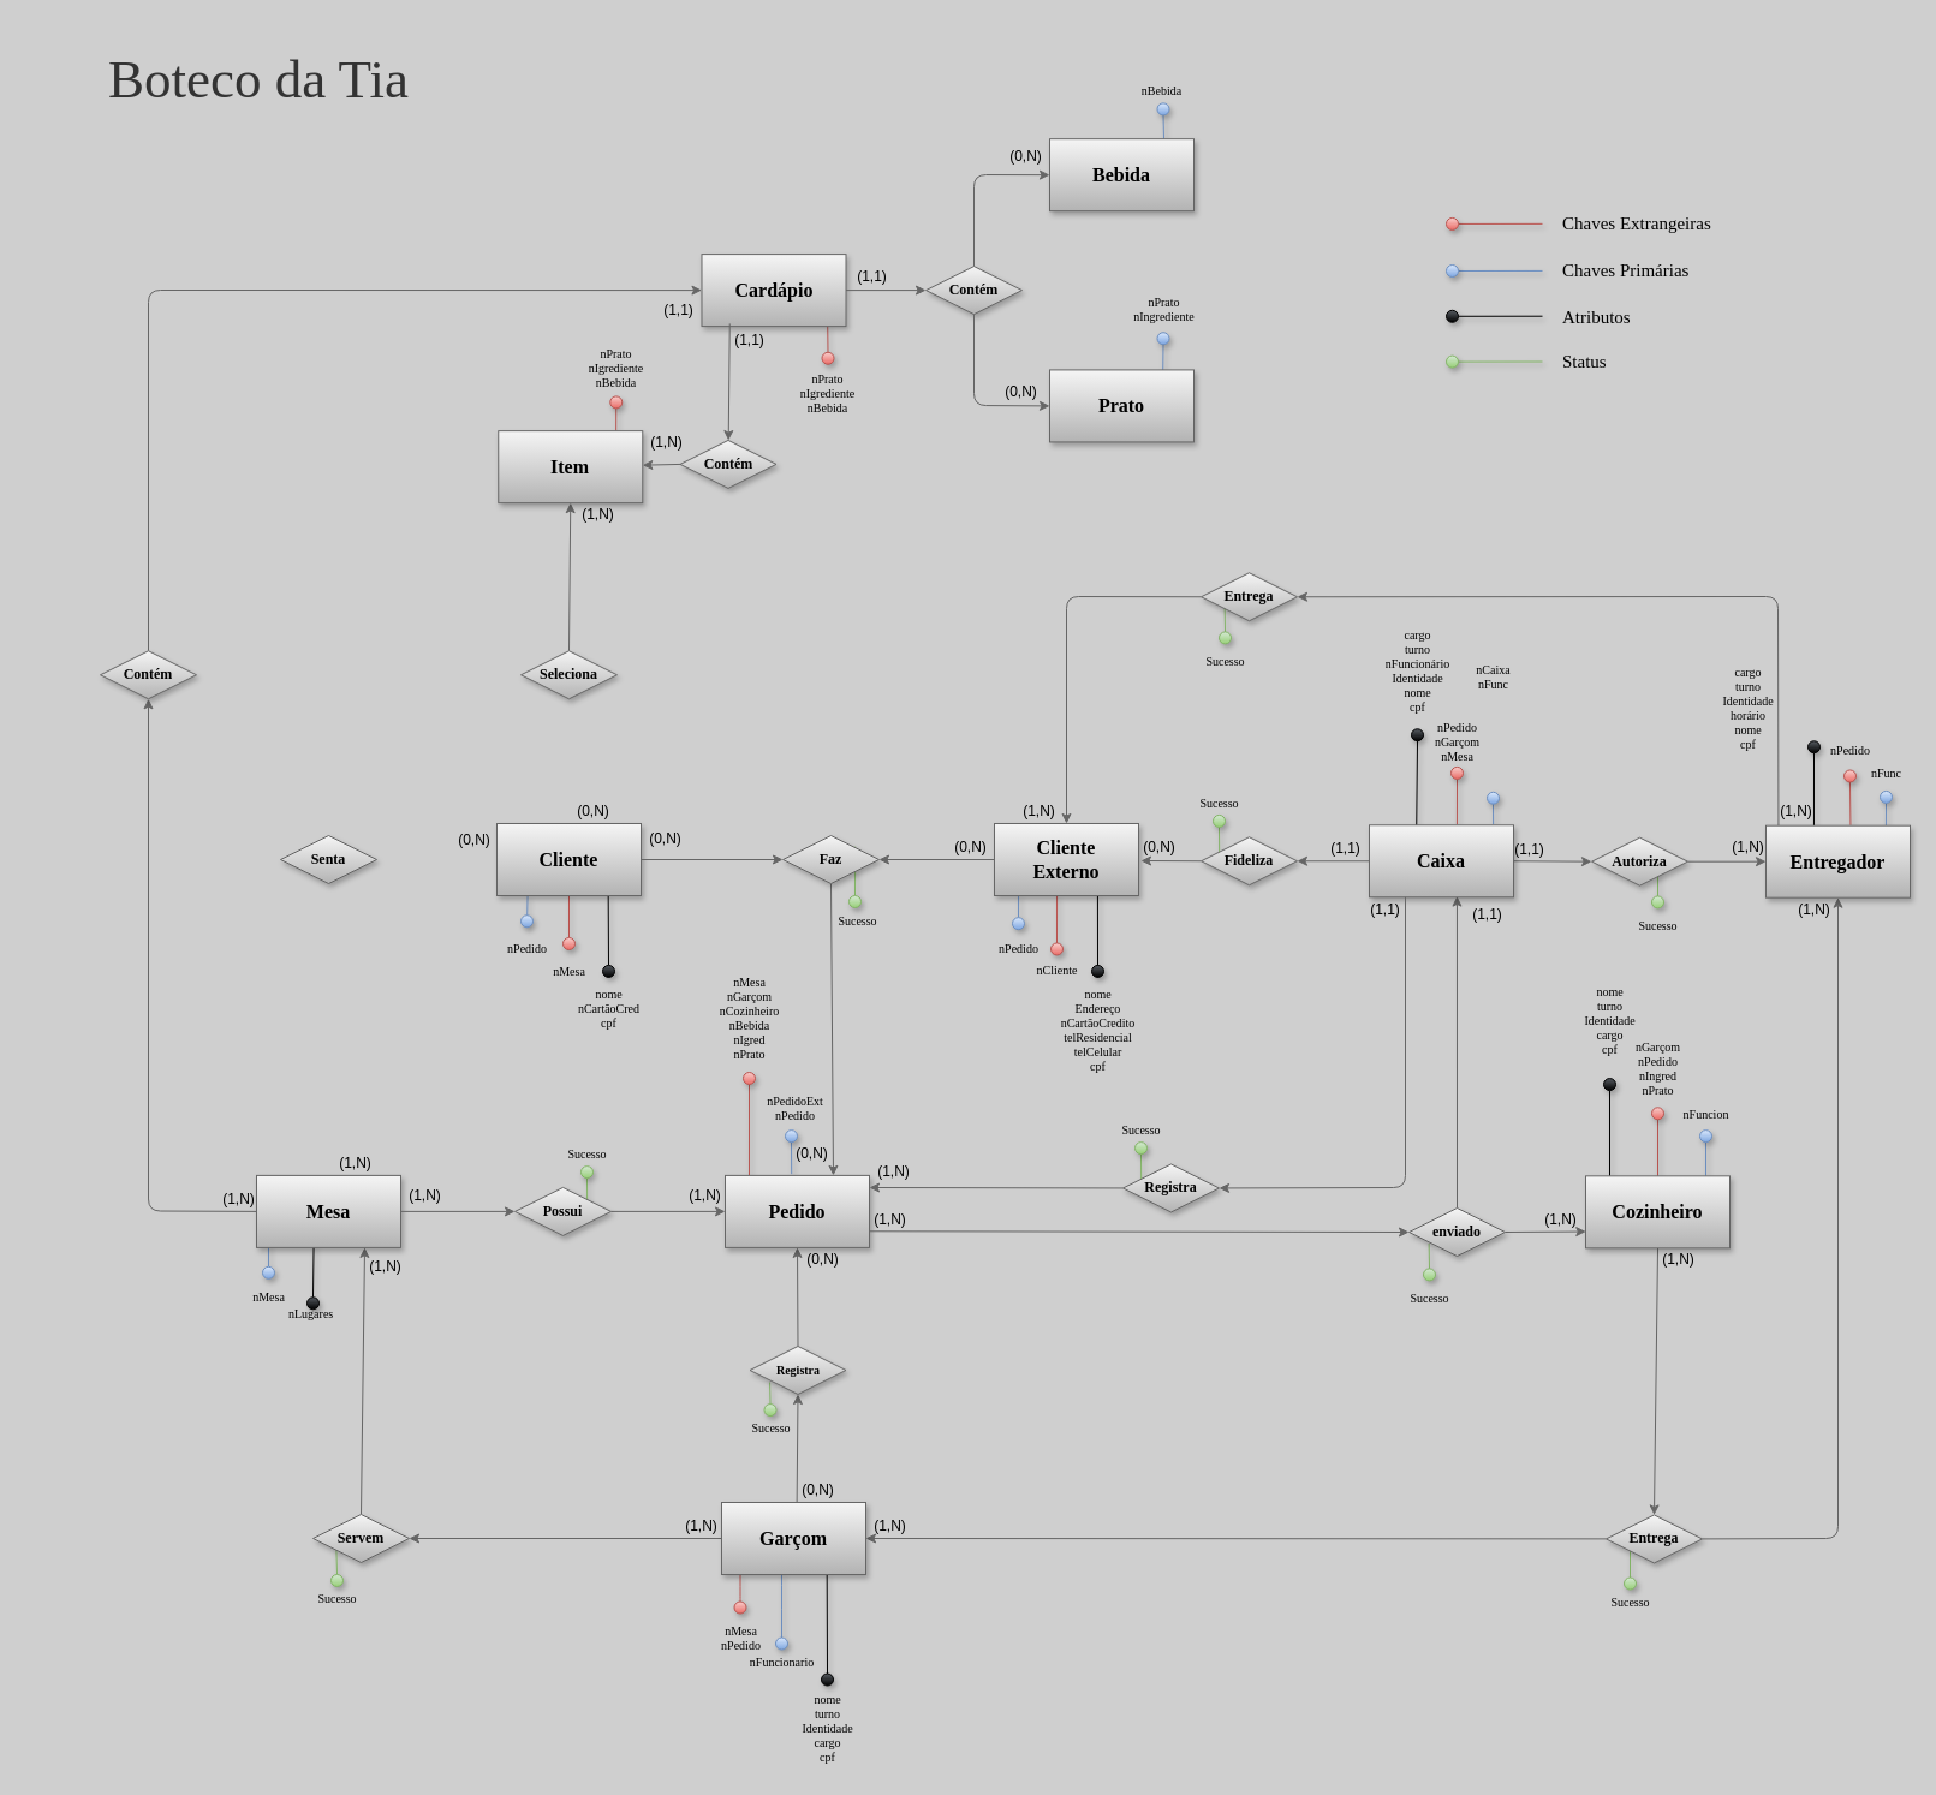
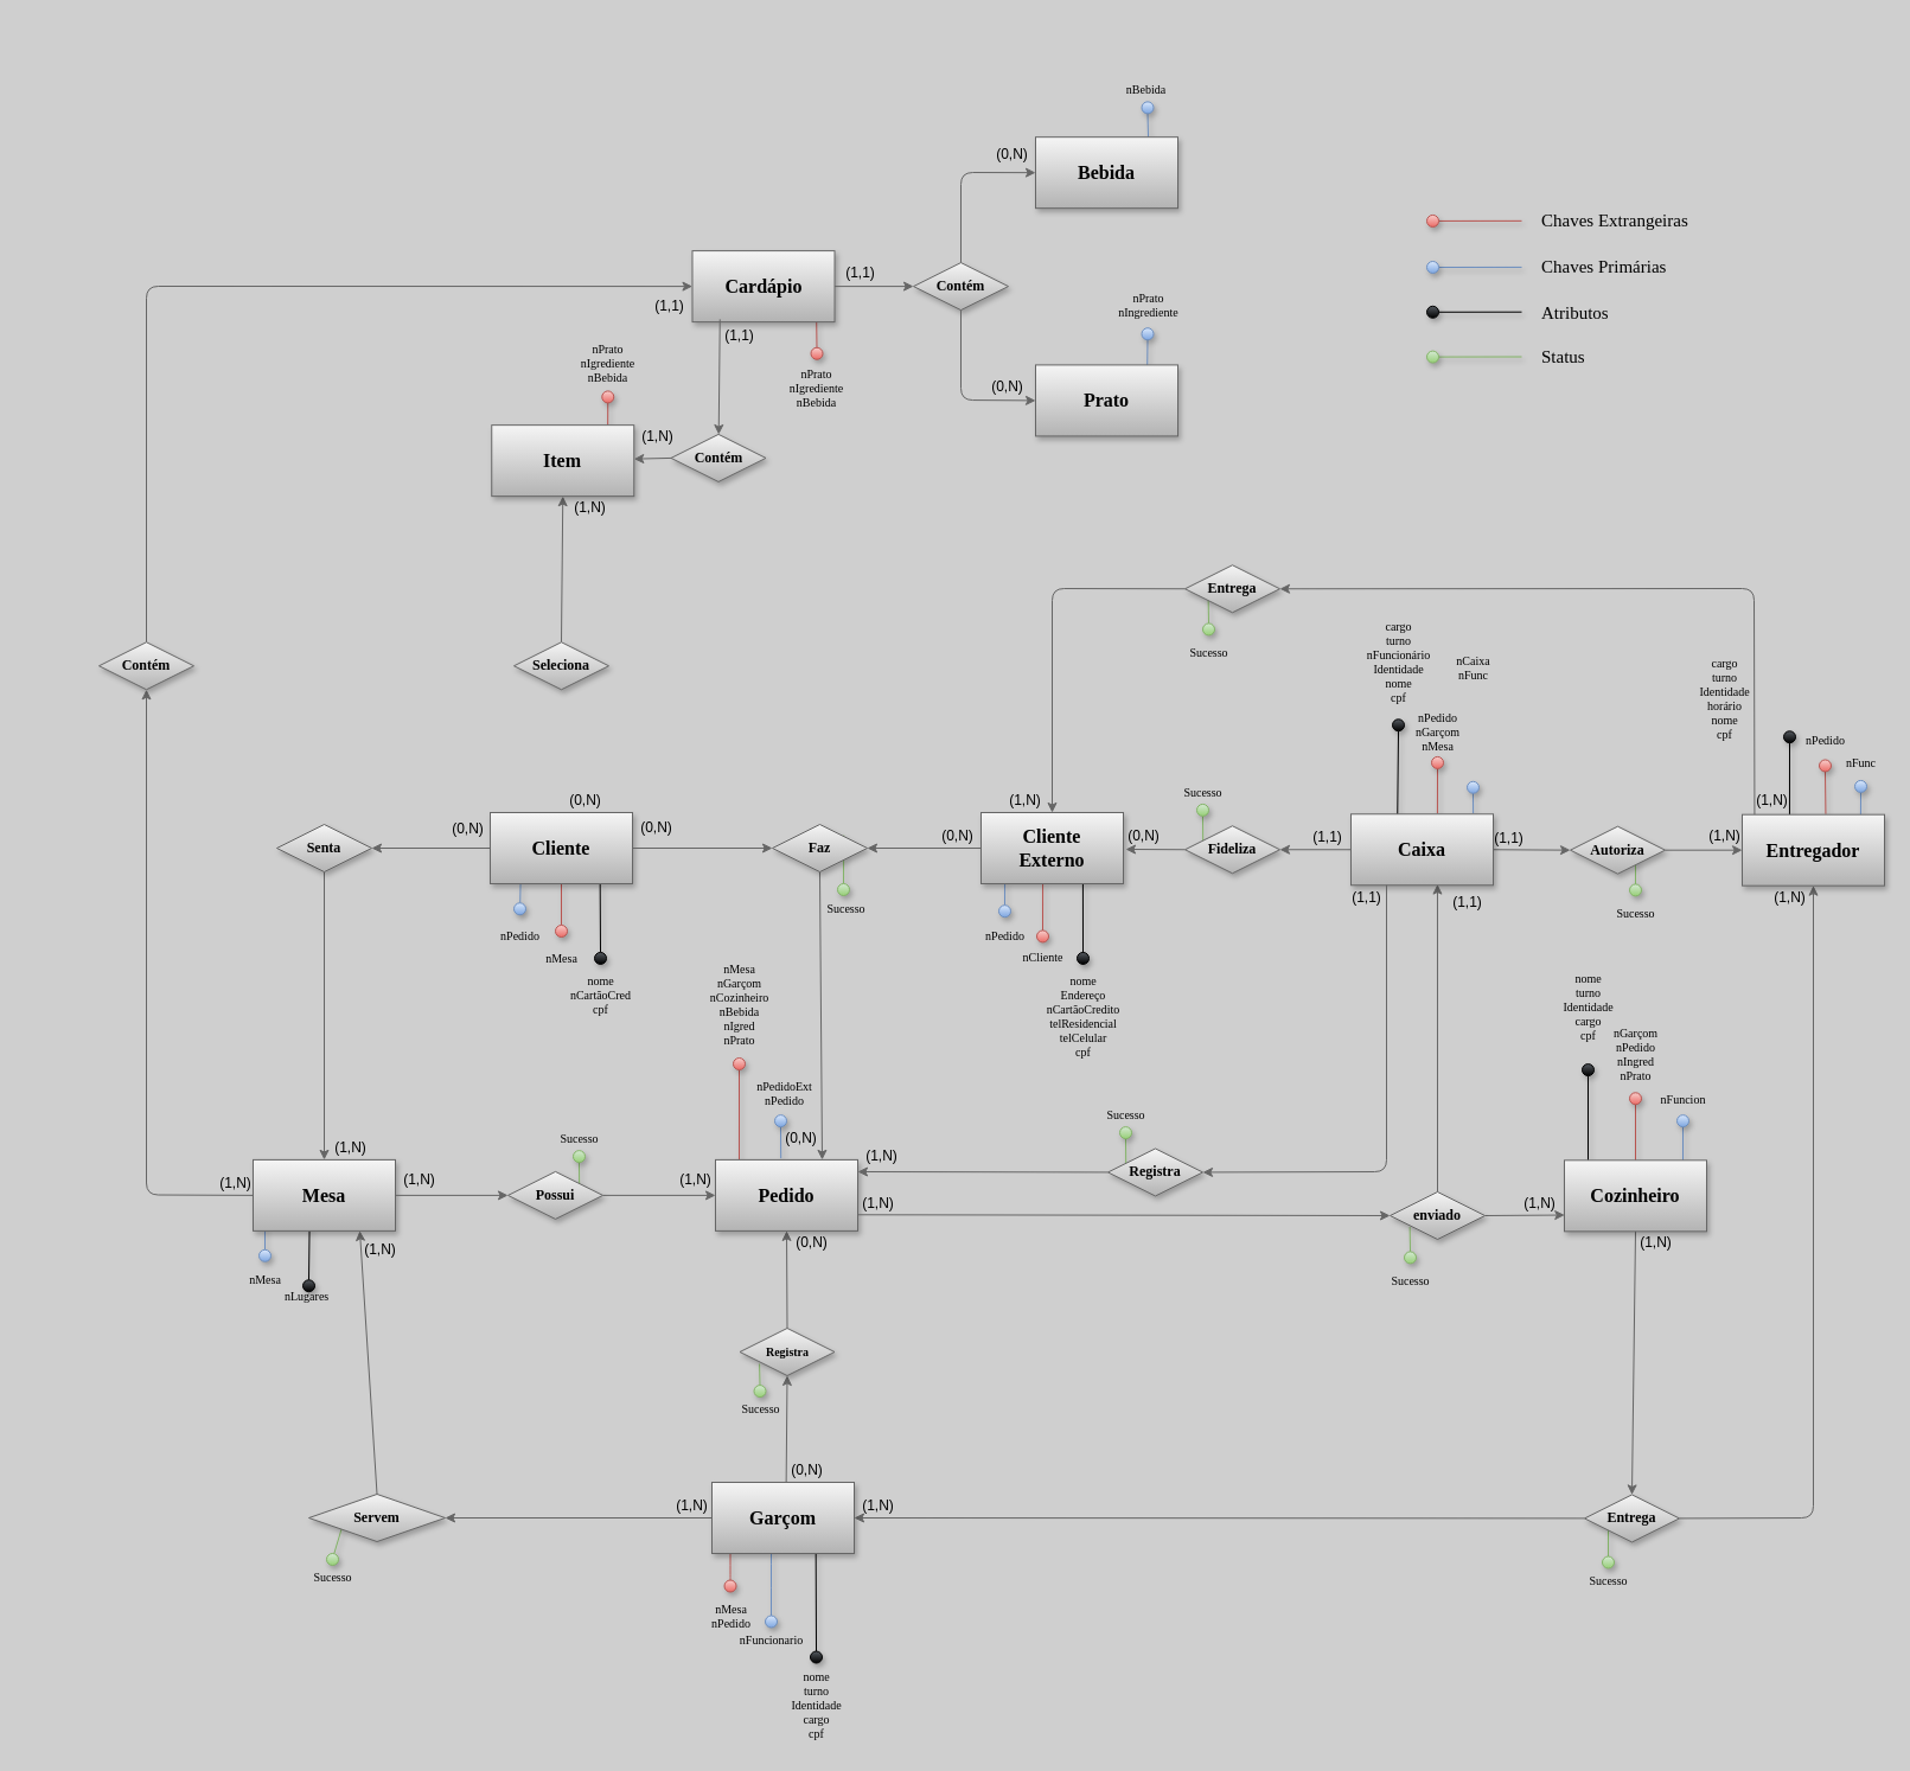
- <mxCell id="60" value="&lt;font style=&quot;font-size: 45px&quot;&gt;Boteco da Tia&lt;br style=&quot;font-size: 45px&quot;&gt;&lt;/font&gt;" style="text;html=1;strokeColor=none;fillColor=none;align=center;verticalAlign=middle;whiteSpace=wrap;rounded=0;fontSize=45;fontFamily=Ubuntu;fontStyle=0;strokeWidth=1;shadow=1;comic=0;glass=0;fontColor=#333333;labelBorderColor=none;labelBackgroundColor=none;" parent="1" vertex="1"><mxGeometry x="20.25" y="20" width="390" height="90" as="geometry" /></mxCell>
+ <mxCell id="11" value="" style="endArrow=classic;html=1;fontFamily=Ubuntu;fontSize=12;fontColor=#000000;entryX=1;entryY=0.5;entryDx=0;entryDy=0;exitX=0;exitY=0.5;exitDx=0;exitDy=0;fontStyle=1;strokeWidth=1;shadow=0;gradientColor=#b3b3b3;fillColor=#f5f5f5;strokeColor=#666666;" parent="1" source="100" target="103" edge="1"><mxGeometry width="50" height="50" relative="1" as="geometry"><mxPoint x="373" y="836.26" as="sourcePoint" /><mxPoint x="423" y="786.26" as="targetPoint" /></mxGeometry></mxCell>
+ <mxCell id="15" value="" style="endArrow=classic;html=1;fontFamily=Ubuntu;fontSize=10;fontColor=#000000;exitX=0.5;exitY=1;exitDx=0;exitDy=0;fontStyle=0;strokeWidth=1;shadow=0;gradientColor=#b3b3b3;fillColor=#f5f5f5;strokeColor=#666666;" parent="1" source="103" target="104" edge="1"><mxGeometry width="50" height="50" relative="1" as="geometry"><mxPoint x="373" y="847.48" as="sourcePoint" /><mxPoint x="423" y="797.48" as="targetPoint" /></mxGeometry></mxCell>
- <mxCell id="153" value="Servem" style="rhombus;whiteSpace=wrap;html=1;fillColor=#f5f5f5;fontSize=12;fontFamily=Ubuntu;fontStyle=1;strokeWidth=1;shadow=1;gradientColor=#b3b3b3;strokeColor=#666666;" parent="1" vertex="1"><mxGeometry x="260" y="1260" width="80" height="40" as="geometry" /></mxCell>
+ <mxCell id="153" value="Servem" style="rhombus;whiteSpace=wrap;html=1;fillColor=#f5f5f5;fontSize=12;fontFamily=Ubuntu;fontStyle=1;strokeWidth=1;shadow=1;gradientColor=#b3b3b3;strokeColor=#666666;" parent="1" vertex="1"><mxGeometry x="260" y="1260" width="115" height="40" as="geometry" /></mxCell>
